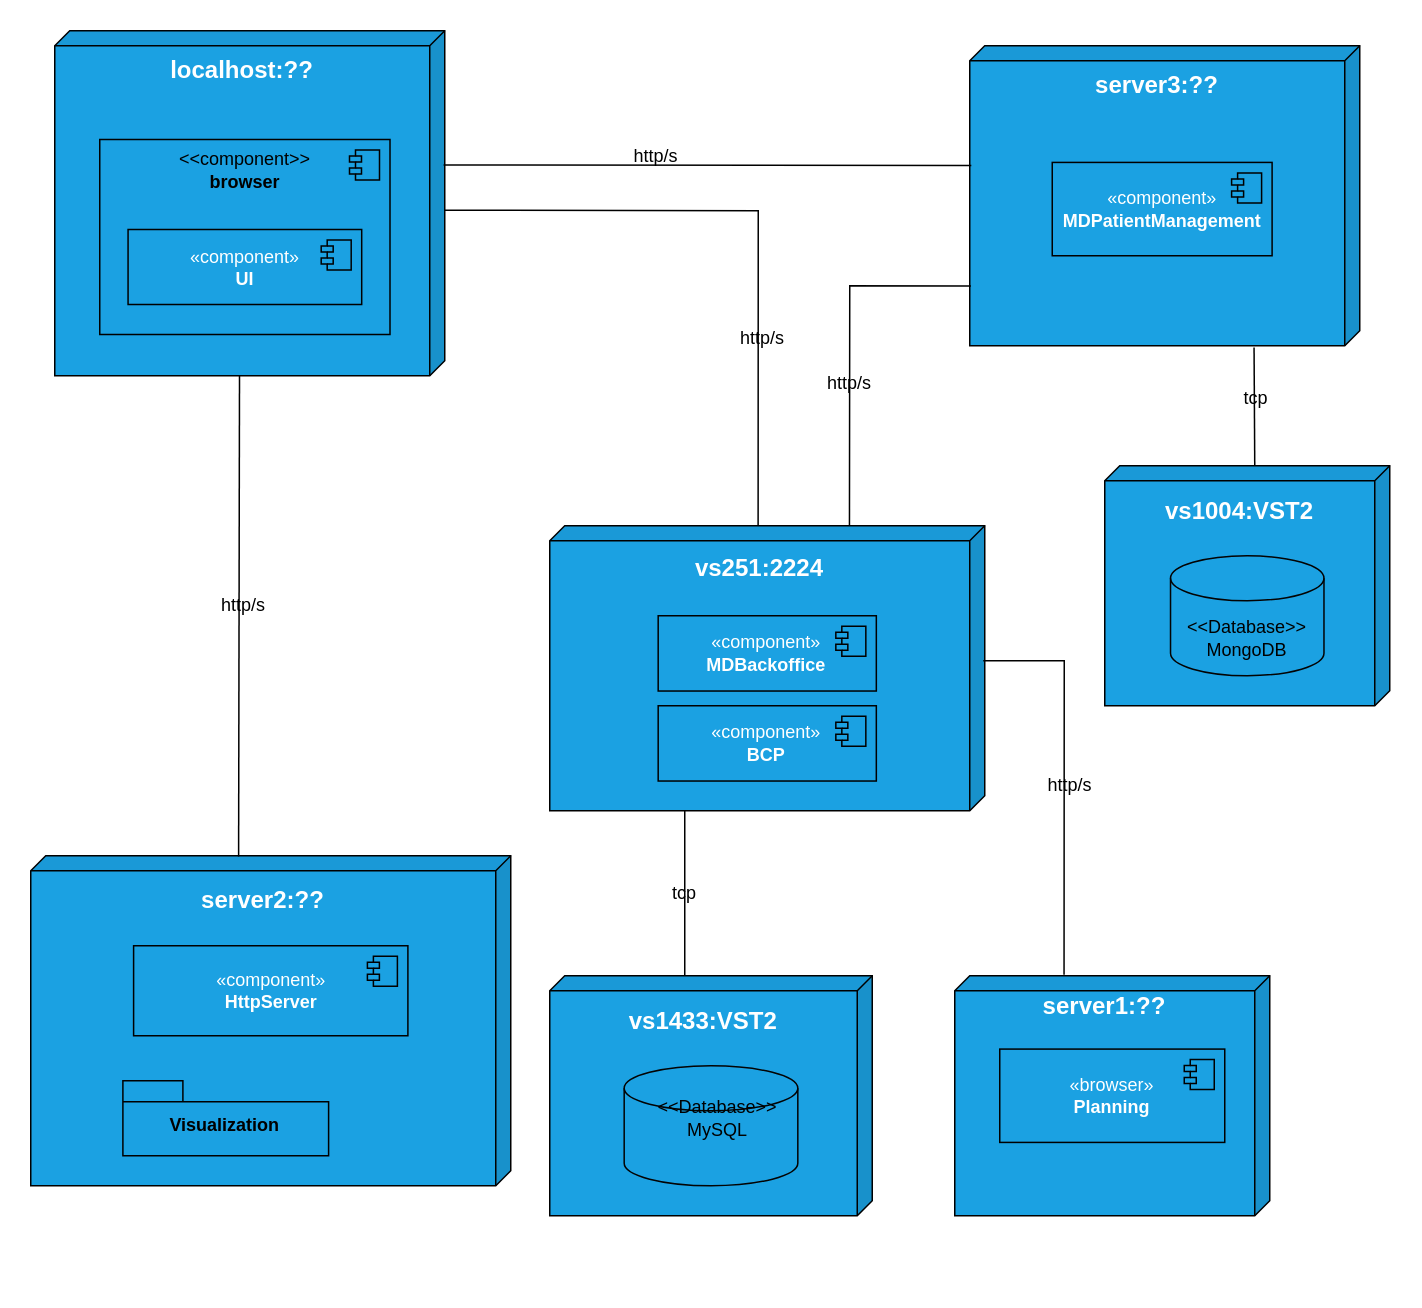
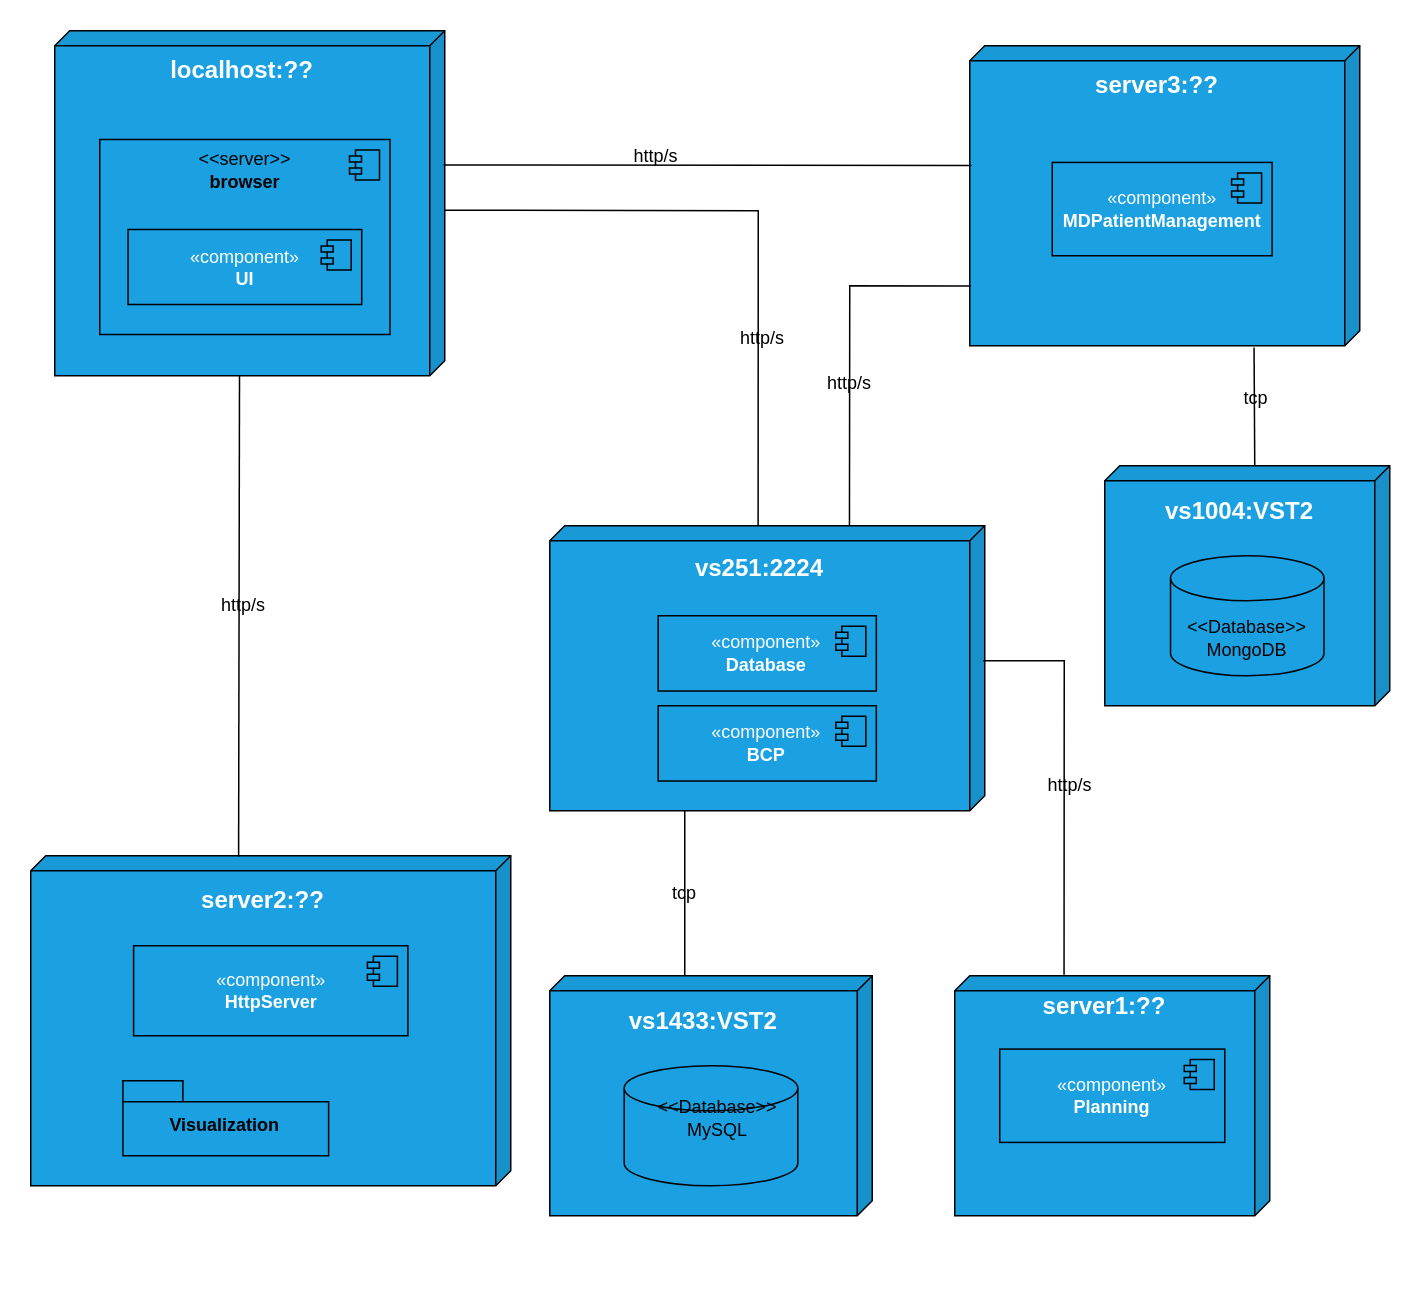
- <mxCell id="7" value="&lt;div&gt;&amp;lt;&amp;lt;component&amp;gt;&amp;gt;&lt;div&gt;&lt;span style=&quot;background-color: initial;&quot;&gt;&lt;b&gt;browser&lt;/b&gt;&lt;/span&gt;&lt;/div&gt;&lt;/div&gt;" style="text;html=1;align=center;verticalAlign=middle;whiteSpace=wrap;rounded=0;fillColor=none;strokeColor=none;" parent="3" vertex="1"><mxGeometry x="86.75" y="67.5" width="80" height="50" as="geometry" /></mxCell>
+ <mxCell id="7" value="&lt;div&gt;&amp;lt;&amp;lt;server&amp;gt;&amp;gt;&lt;div&gt;&lt;span style=&quot;background-color: initial;&quot;&gt;&lt;b&gt;browser&lt;/b&gt;&lt;/span&gt;&lt;/div&gt;&lt;/div&gt;" style="text;html=1;align=center;verticalAlign=middle;whiteSpace=wrap;rounded=0;fillColor=none;strokeColor=none;" parent="3" vertex="1"><mxGeometry x="86.75" y="67.5" width="80" height="50" as="geometry" /></mxCell>
- <mxCell id="12" value="«component»&lt;br&gt;&lt;b&gt;MDBackoffice&lt;/b&gt;" style="html=1;dropTarget=0;whiteSpace=wrap;fillColor=#1ba1e2;fontColor=#ffffff;strokeColor=#000000;" parent="10" vertex="1"><mxGeometry x="72.29" y="60" width="145.43" height="50.19" as="geometry" /></mxCell>
+ <mxCell id="12" value="«component»&lt;br&gt;&lt;b&gt;Database&lt;/b&gt;" style="html=1;dropTarget=0;whiteSpace=wrap;fillColor=#1ba1e2;fontColor=#ffffff;strokeColor=#000000;" parent="10" vertex="1"><mxGeometry x="72.29" y="60" width="145.43" height="50.19" as="geometry" /></mxCell>
- <mxCell id="39" value="«browser»&lt;br&gt;&lt;b&gt;Planning&lt;/b&gt;" style="html=1;dropTarget=0;whiteSpace=wrap;fillColor=#1ba1e2;fontColor=#ffffff;strokeColor=#000000;" parent="37" vertex="1"><mxGeometry x="30" y="48.89" width="150" height="62.22" as="geometry" /></mxCell>
+ <mxCell id="39" value="«component»&lt;br&gt;&lt;b&gt;Planning&lt;/b&gt;" style="html=1;dropTarget=0;whiteSpace=wrap;fillColor=#1ba1e2;fontColor=#ffffff;strokeColor=#000000;" parent="37" vertex="1"><mxGeometry x="30" y="48.89" width="150" height="62.22" as="geometry" /></mxCell>
